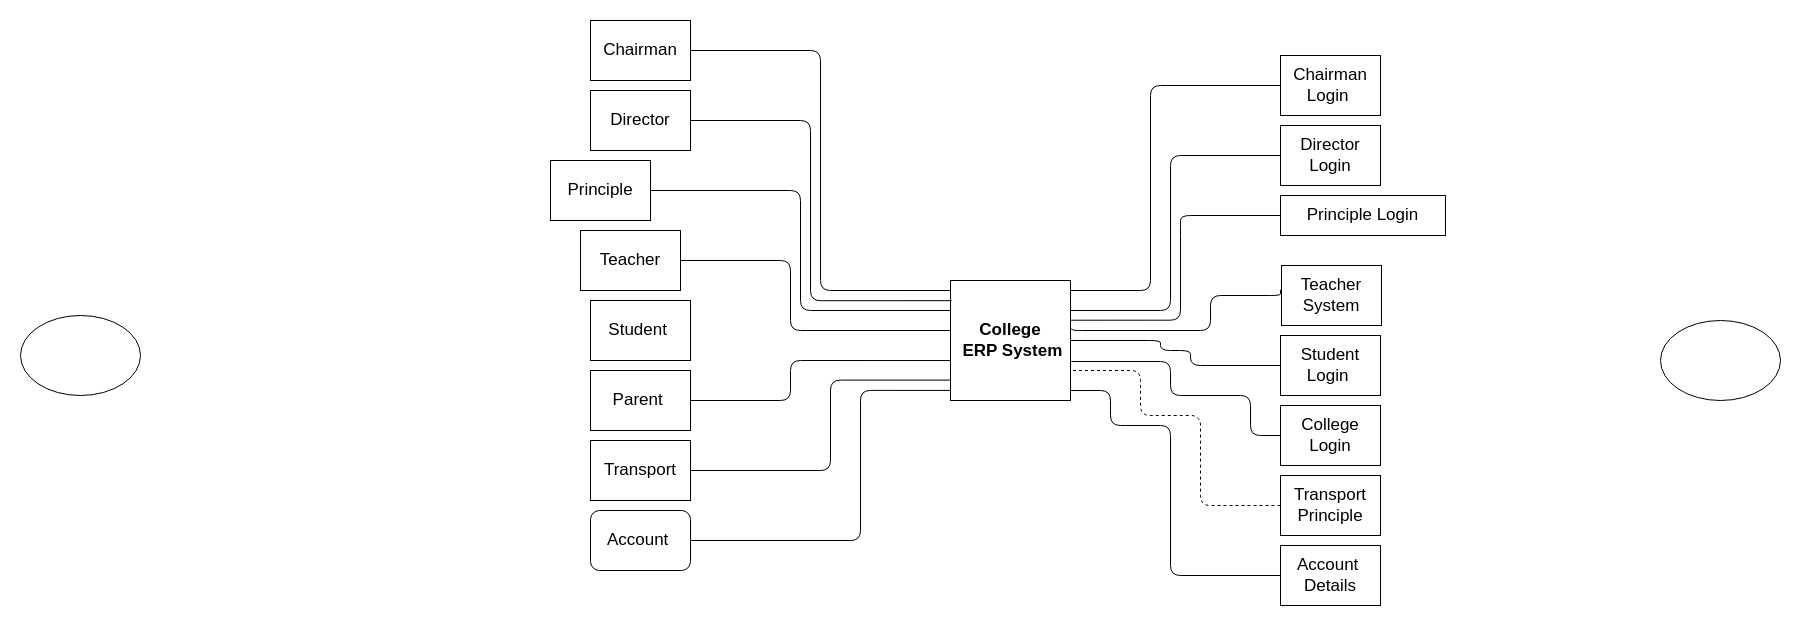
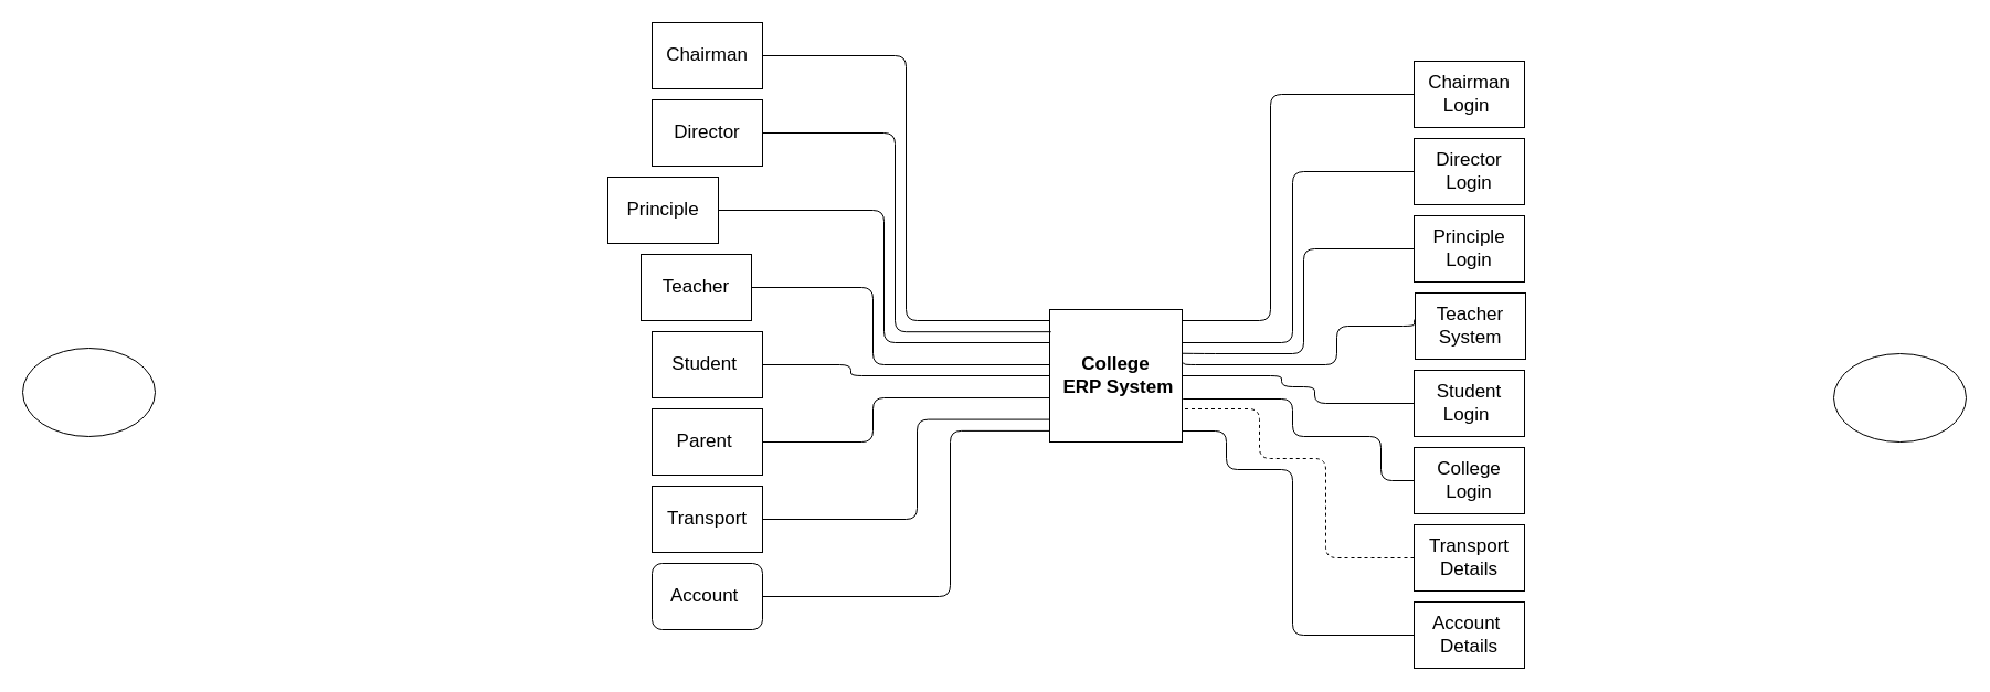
- <mxCell id="24" value="Principle Login" style="rounded=0;whiteSpace=wrap;html=1;fontSize=17;" vertex="1" parent="1"><mxGeometry x="1280" y="195" width="165" height="40" as="geometry" /></mxCell>
+ <mxCell id="24" value="Principle Login" style="rounded=0;whiteSpace=wrap;html=1;fontSize=17;" vertex="1" parent="1"><mxGeometry x="1280" y="195" width="100" height="60" as="geometry" /></mxCell>
+ <mxCell id="11" style="edgeStyle=orthogonalEdgeStyle;html=1;fontSize=17;endArrow=none;endFill=0;" edge="1" parent="1" source="12" target="2"><mxGeometry relative="1" as="geometry"><Array as="points"><mxPoint x="770" y="330" /><mxPoint x="770" y="340" /></Array></mxGeometry></mxCell>
- <mxCell id="32" value="Transport Principle" style="rounded=0;whiteSpace=wrap;html=1;fontSize=17;" vertex="1" parent="1"><mxGeometry x="1280" y="475" width="100" height="60" as="geometry" /></mxCell>
+ <mxCell id="32" value="Transport Details" style="rounded=0;whiteSpace=wrap;html=1;fontSize=17;" vertex="1" parent="1"><mxGeometry x="1280" y="475" width="100" height="60" as="geometry" /></mxCell>
